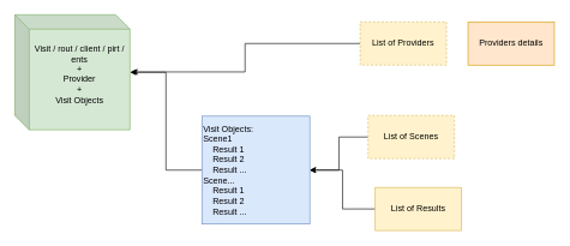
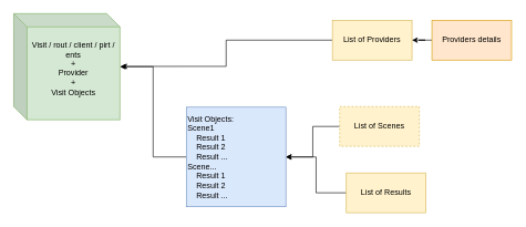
- <mxCell id="9" value="List of Providers" style="rounded=0;whiteSpace=wrap;html=1;fillColor=#fff2cc;strokeColor=#d6b656;dashed=1;" vertex="1" parent="1"><mxGeometry x="500" y="30" width="120" height="60" as="geometry" /></mxCell>
+ <mxCell id="9" value="List of Providers" style="rounded=0;whiteSpace=wrap;html=1;fillColor=#fff2cc;strokeColor=#d6b656;" vertex="1" parent="1"><mxGeometry x="500" y="30" width="120" height="60" as="geometry" /></mxCell>
+ <mxCell id="10" style="edgeStyle=orthogonalEdgeStyle;rounded=0;orthogonalLoop=1;jettySize=auto;html=1;" edge="1" parent="1" source="11" target="9"><mxGeometry relative="1" as="geometry" /></mxCell>
